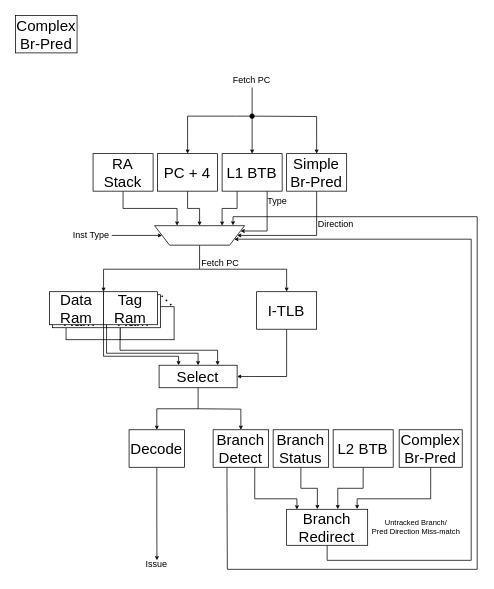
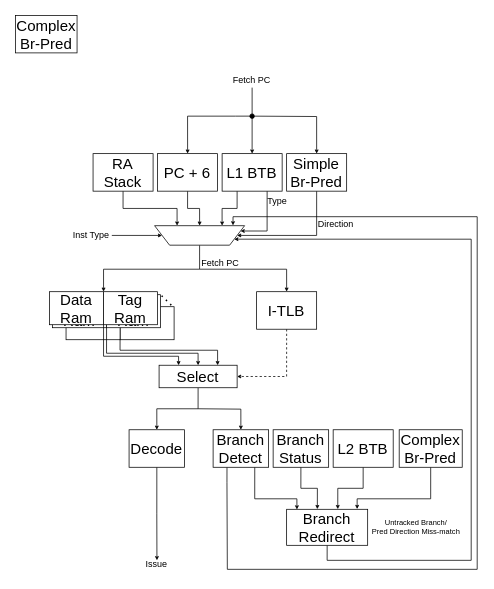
- <mxCell id="35" value="&lt;font style=&quot;font-size: 20px&quot;&gt;PC + 4&lt;/font&gt;" style="rounded=0;whiteSpace=wrap;html=1;" parent="1" vertex="1"><mxGeometry x="209.33" y="204.27" width="80" height="50" as="geometry" /></mxCell>
+ <mxCell id="35" value="&lt;font style=&quot;font-size: 20px&quot;&gt;PC + 6&lt;/font&gt;" style="rounded=0;whiteSpace=wrap;html=1;" parent="1" vertex="1"><mxGeometry x="209.33" y="204.27" width="80" height="50" as="geometry" /></mxCell>
- <mxCell id="28" style="edgeStyle=orthogonalEdgeStyle;rounded=0;orthogonalLoop=1;jettySize=auto;html=1;exitX=0.5;exitY=1;exitDx=0;exitDy=0;entryX=1;entryY=0.5;entryDx=0;entryDy=0;endSize=3;" parent="1" source="29" target="31" edge="1"><mxGeometry relative="1" as="geometry" /></mxCell>
+ <mxCell id="28" style="edgeStyle=orthogonalEdgeStyle;rounded=0;orthogonalLoop=1;jettySize=auto;html=1;exitX=0.5;exitY=1;exitDx=0;exitDy=0;entryX=1;entryY=0.5;entryDx=0;entryDy=0;endSize=3;dashed=1;" parent="1" source="29" target="31" edge="1"><mxGeometry relative="1" as="geometry" /></mxCell>
